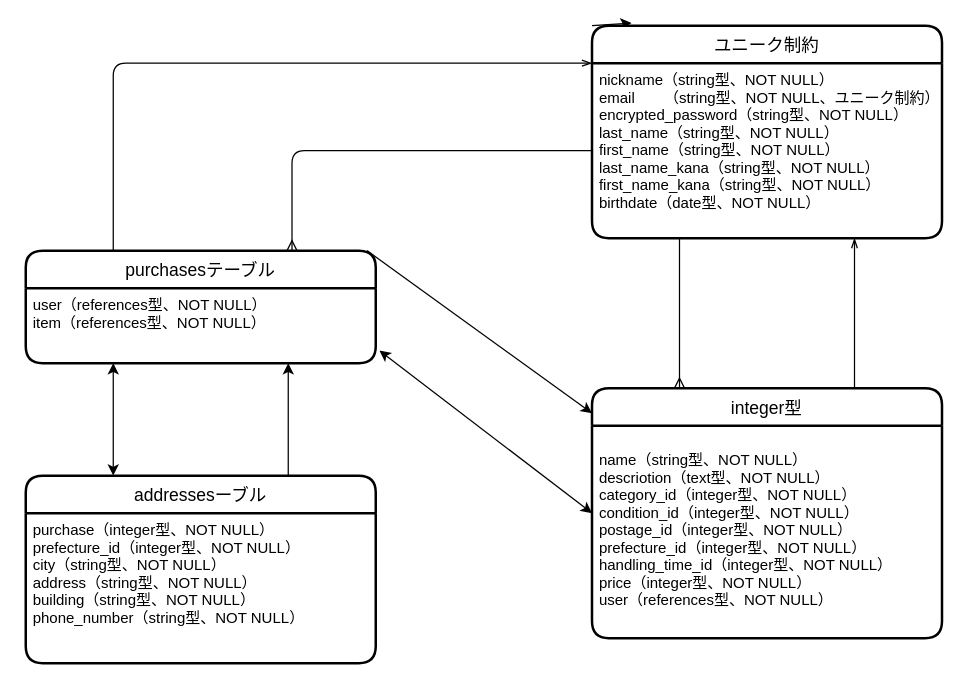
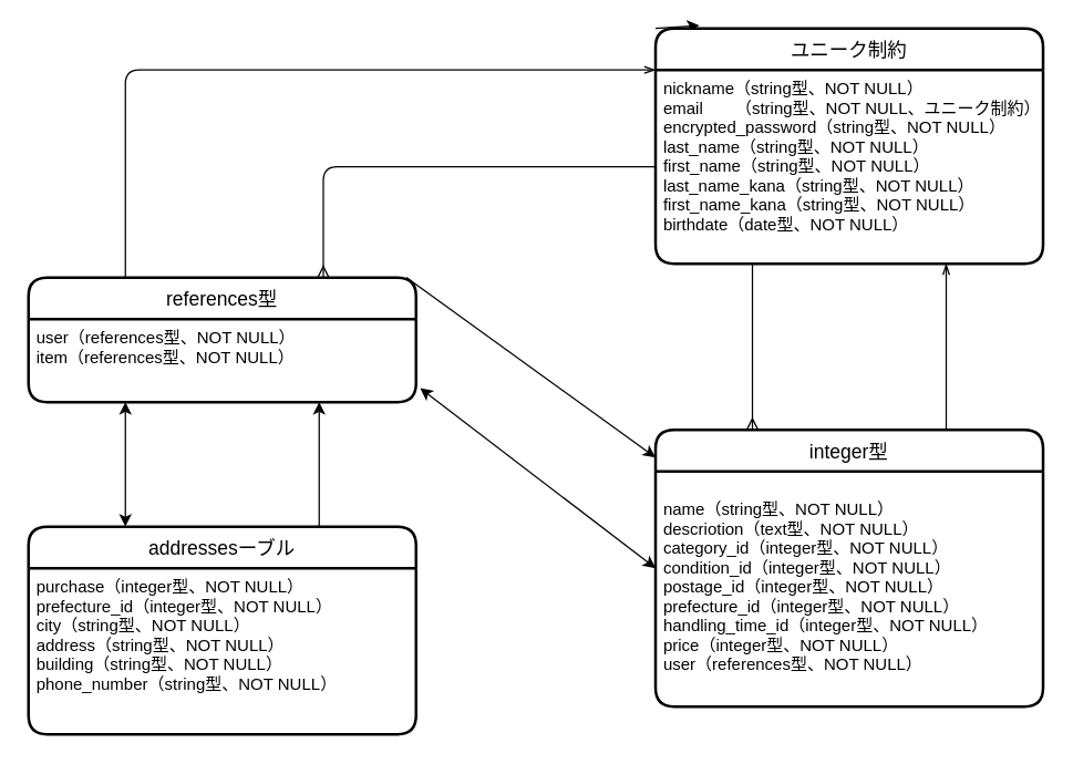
- <mxCell id="12" value="purchasesテーブル" style="swimlane;childLayout=stackLayout;horizontal=1;startSize=30;horizontalStack=0;rounded=1;fontSize=14;fontStyle=0;strokeWidth=2;resizeParent=0;resizeLast=1;shadow=0;dashed=0;align=center;" vertex="1" parent="1"><mxGeometry x="20" y="200" width="280" height="90" as="geometry" /></mxCell>
+ <mxCell id="12" value="references型" style="swimlane;childLayout=stackLayout;horizontal=1;startSize=30;horizontalStack=0;rounded=1;fontSize=14;fontStyle=0;strokeWidth=2;resizeParent=0;resizeLast=1;shadow=0;dashed=0;align=center;" vertex="1" parent="1"><mxGeometry x="20" y="200" width="280" height="90" as="geometry" /></mxCell>
